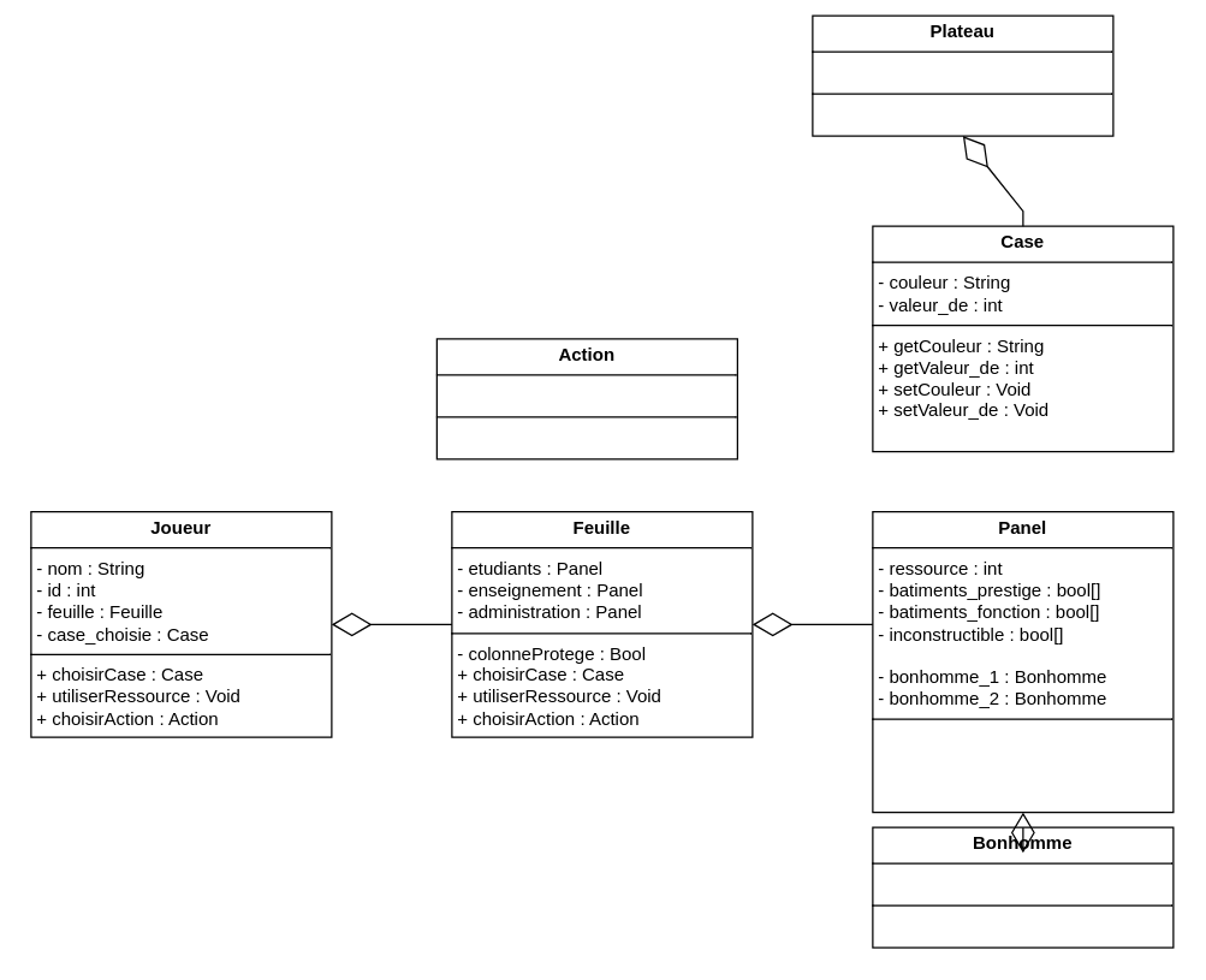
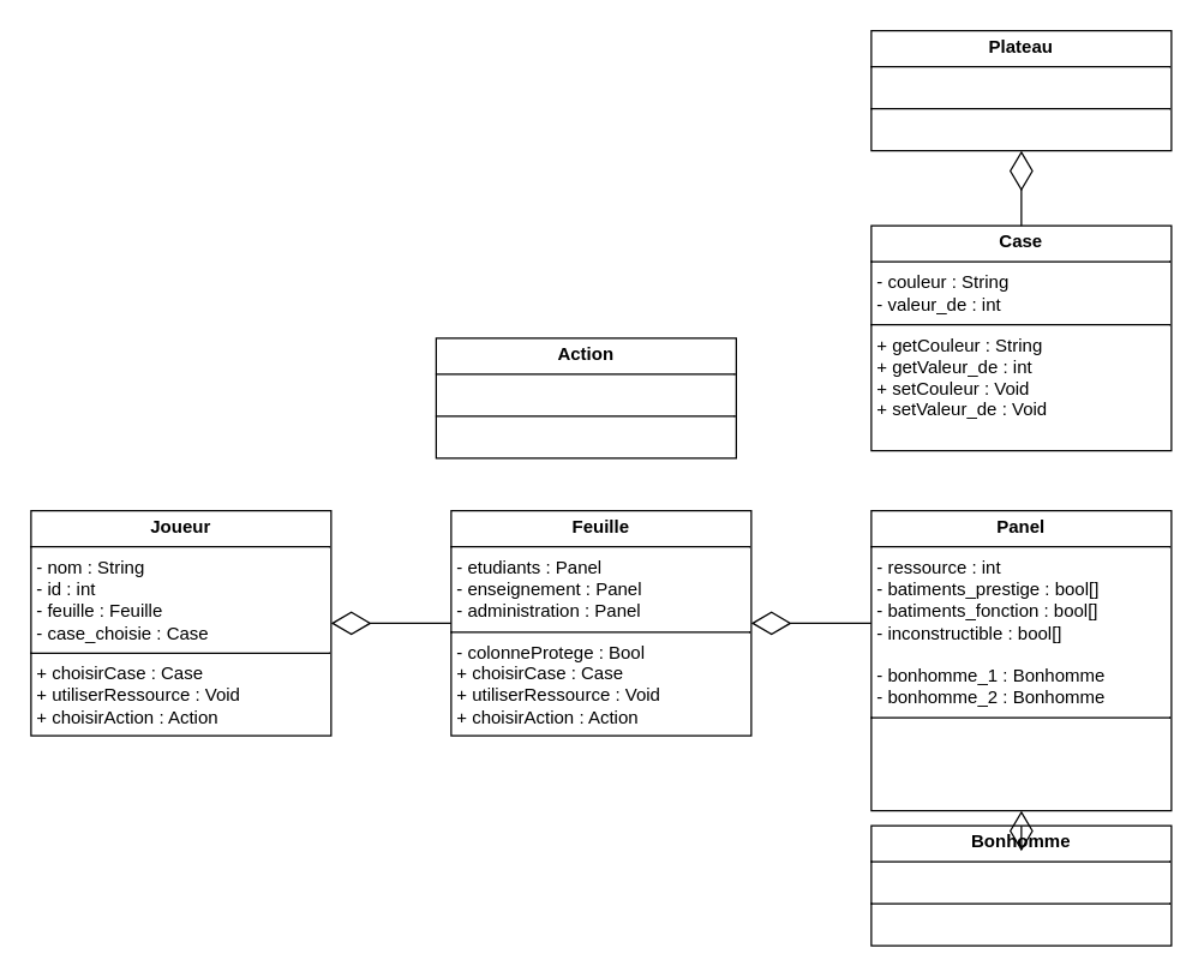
- <mxCell id="7" value="&lt;p style=&quot;margin:0px;margin-top:4px;text-align:center;&quot;&gt;&lt;b&gt;Plateau&lt;/b&gt;&lt;/p&gt;&lt;hr size=&quot;1&quot; style=&quot;border-style:solid;&quot;&gt;&lt;p style=&quot;margin:0px;margin-left:4px;&quot;&gt;&lt;br&gt;&lt;/p&gt;&lt;hr size=&quot;1&quot; style=&quot;border-style:solid;&quot;&gt;&lt;p style=&quot;margin:0px;margin-left:4px;&quot;&gt;&lt;br&gt;&lt;/p&gt;" style="verticalAlign=top;align=left;overflow=fill;html=1;whiteSpace=wrap;" parent="1" vertex="1"><mxGeometry x="540" y="10" width="200" height="80" as="geometry" /></mxCell>
+ <mxCell id="7" value="&lt;p style=&quot;margin:0px;margin-top:4px;text-align:center;&quot;&gt;&lt;b&gt;Plateau&lt;/b&gt;&lt;/p&gt;&lt;hr size=&quot;1&quot; style=&quot;border-style:solid;&quot;&gt;&lt;p style=&quot;margin:0px;margin-left:4px;&quot;&gt;&lt;br&gt;&lt;/p&gt;&lt;hr size=&quot;1&quot; style=&quot;border-style:solid;&quot;&gt;&lt;p style=&quot;margin:0px;margin-left:4px;&quot;&gt;&lt;br&gt;&lt;/p&gt;" style="verticalAlign=top;align=left;overflow=fill;html=1;whiteSpace=wrap;" parent="1" vertex="1"><mxGeometry x="580" y="20" width="200" height="80" as="geometry" /></mxCell>
